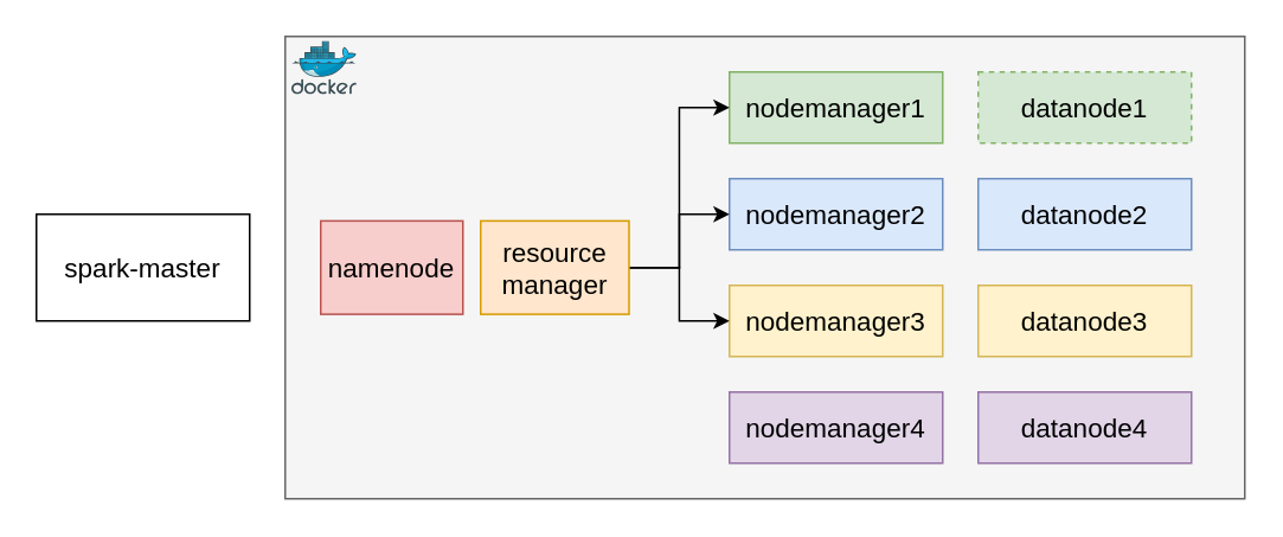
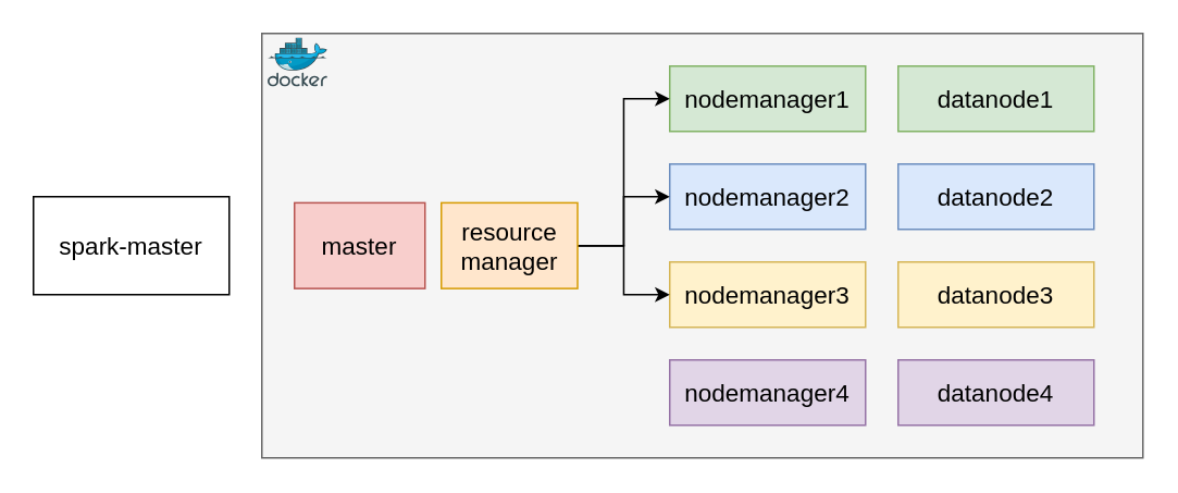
- <mxCell id="5" value="datanode1" style="rounded=0;whiteSpace=wrap;html=1;fillColor=#d5e8d4;strokeColor=#82b366;fontSize=15;dashed=1;" parent="1" vertex="1"><mxGeometry x="550" y="40" width="120" height="40" as="geometry" /></mxCell>
+ <mxCell id="5" value="datanode1" style="rounded=0;whiteSpace=wrap;html=1;fillColor=#d5e8d4;strokeColor=#82b366;fontSize=15;" parent="1" vertex="1"><mxGeometry x="550" y="40" width="120" height="40" as="geometry" /></mxCell>
- <mxCell id="4" value="namenode" style="rounded=0;whiteSpace=wrap;html=1;fillColor=#f8cecc;strokeColor=#b85450;fontSize=15;" parent="1" vertex="1"><mxGeometry x="180" y="123.75" width="80" height="52.5" as="geometry" /></mxCell>
+ <mxCell id="4" value="master" style="rounded=0;whiteSpace=wrap;html=1;fillColor=#f8cecc;strokeColor=#b85450;fontSize=15;" parent="1" vertex="1"><mxGeometry x="180" y="123.75" width="80" height="52.5" as="geometry" /></mxCell>
